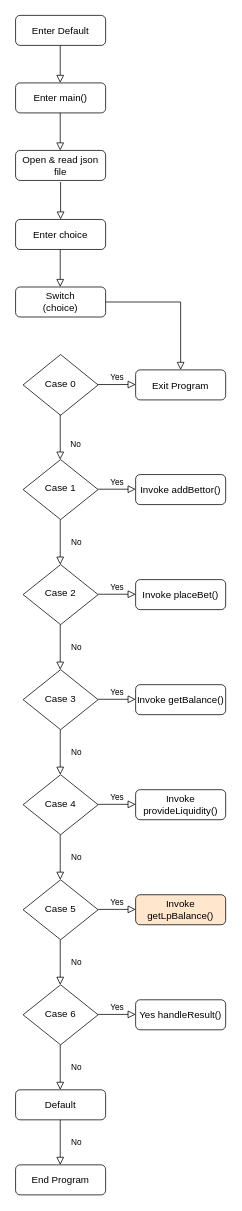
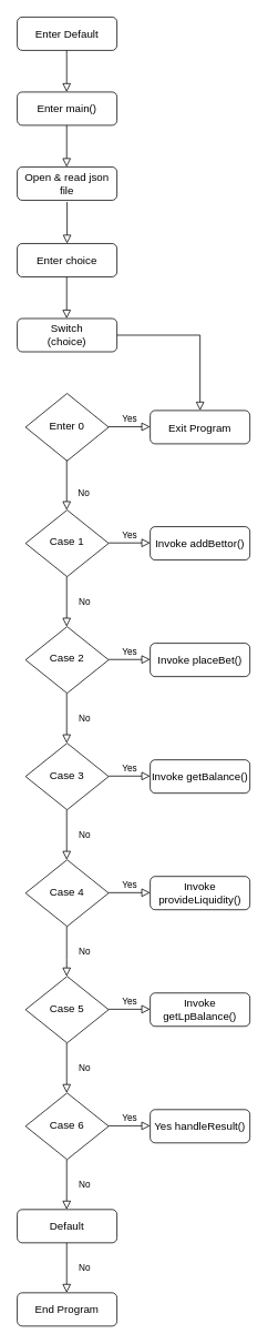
- <mxCell id="4" value="&lt;font style=&quot;font-size: 13px&quot;&gt;Case 0&lt;/font&gt;" style="rhombus;whiteSpace=wrap;html=1;shadow=0;fontFamily=Helvetica;fontSize=12;align=center;strokeWidth=1;spacing=6;spacingTop=-4;" parent="1" vertex="1"><mxGeometry x="30" y="472" width="100" height="81" as="geometry" /></mxCell>
+ <mxCell id="4" value="&lt;font style=&quot;font-size: 13px&quot;&gt;Enter 0&lt;/font&gt;" style="rhombus;whiteSpace=wrap;html=1;shadow=0;fontFamily=Helvetica;fontSize=12;align=center;strokeWidth=1;spacing=6;spacingTop=-4;" parent="1" vertex="1"><mxGeometry x="30" y="472" width="100" height="81" as="geometry" /></mxCell>
- <mxCell id="37" value="&lt;font style=&quot;font-size: 13px&quot;&gt;Invoke getLpBalance()&lt;/font&gt;" style="rounded=1;whiteSpace=wrap;html=1;fontSize=12;glass=0;strokeWidth=1;shadow=0;fillColor=#ffe6cc;" vertex="1" parent="1"><mxGeometry x="180" y="1192" width="120" height="40" as="geometry" /></mxCell>
+ <mxCell id="37" value="&lt;font style=&quot;font-size: 13px&quot;&gt;Invoke getLpBalance()&lt;/font&gt;" style="rounded=1;whiteSpace=wrap;html=1;fontSize=12;glass=0;strokeWidth=1;shadow=0;" vertex="1" parent="1"><mxGeometry x="180" y="1192" width="120" height="40" as="geometry" /></mxCell>
